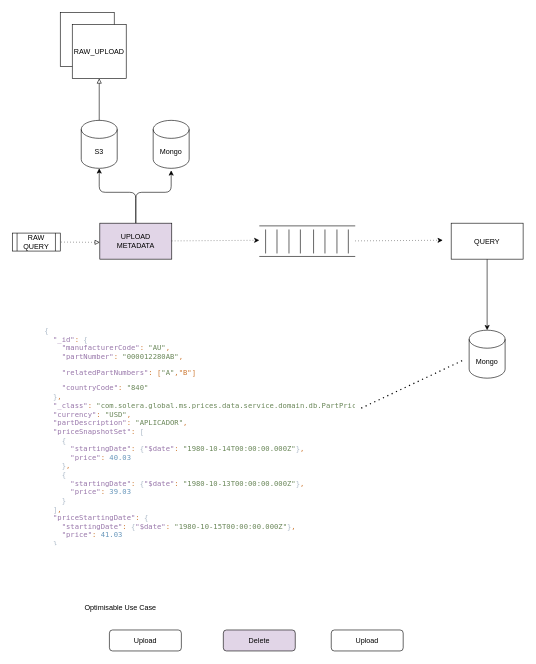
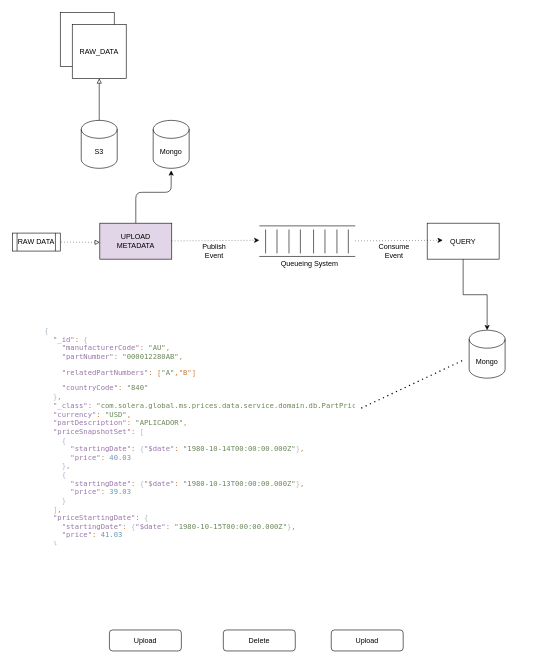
- <mxCell id="32" value="&lt;div&gt;RAW_UPLOAD&lt;/div&gt;" style="whiteSpace=wrap;html=1;aspect=fixed;" vertex="1" parent="30"><mxGeometry x="20" y="20" width="90" height="90" as="geometry" /></mxCell>
+ <mxCell id="32" value="&lt;div&gt;RAW_DATA&lt;/div&gt;" style="whiteSpace=wrap;html=1;aspect=fixed;" vertex="1" parent="30"><mxGeometry x="20" y="20" width="90" height="90" as="geometry" /></mxCell>
- <mxCell id="34" value="" style="endArrow=classic;html=1;fillColor=#00FF80;exitX=0.5;exitY=0;exitDx=0;exitDy=0;entryX=0.5;entryY=1;entryDx=0;entryDy=0;entryPerimeter=0;edgeStyle=orthogonalEdgeStyle;" edge="1" parent="1" source="12" target="8"><mxGeometry width="50" height="50" relative="1" as="geometry"><mxPoint x="735" y="380" as="sourcePoint" /><mxPoint x="785" y="330" as="targetPoint" /><Array as="points"><mxPoint x="226" y="320" /><mxPoint x="165" y="320" /></Array></mxGeometry></mxCell>
- <mxCell id="4" value="QUERY" style="rounded=0;whiteSpace=wrap;html=1;" vertex="1" parent="1"><mxGeometry x="752" y="371.5" width="120" height="60" as="geometry" /></mxCell>
+ <mxCell id="4" value="QUERY" style="rounded=0;whiteSpace=wrap;html=1;" vertex="1" parent="1"><mxGeometry x="712" y="371.5" width="120" height="60" as="geometry" /></mxCell>
- <mxCell id="9" value="RAW QUERY" style="shape=process;whiteSpace=wrap;html=1;backgroundOutline=1;" vertex="1" parent="1"><mxGeometry x="20" y="388" width="80" height="30" as="geometry" /></mxCell>
+ <mxCell id="9" value="RAW DATA" style="shape=process;whiteSpace=wrap;html=1;backgroundOutline=1;" vertex="1" parent="1"><mxGeometry x="20" y="388" width="80" height="30" as="geometry" /></mxCell>
+ <mxCell id="36" value="Publish&lt;br&gt;Event" style="text;html=1;strokeColor=none;fillColor=none;align=center;verticalAlign=middle;whiteSpace=wrap;rounded=0;" vertex="1" parent="1"><mxGeometry x="332" y="404" width="50" height="27.5" as="geometry" /></mxCell>
+ <mxCell id="38" value="Consume&lt;br&gt;Event" style="text;html=1;strokeColor=none;fillColor=none;align=center;verticalAlign=middle;whiteSpace=wrap;rounded=0;" vertex="1" parent="1"><mxGeometry x="622" y="404" width="70" height="27.5" as="geometry" /></mxCell>
+ <mxCell id="29" value="Queueing System" style="text;html=1;strokeColor=none;fillColor=none;align=center;verticalAlign=middle;whiteSpace=wrap;rounded=0;" vertex="1" parent="17"><mxGeometry x="24" y="53" width="120" height="20" as="geometry" /></mxCell>
- <mxCell id="40" value="Optimisable Use Case" style="text;strokeColor=none;fillColor=none;align=left;verticalAlign=top;spacingLeft=4;spacingRight=4;overflow=hidden;rotatable=0;points=[[0,0.5],[1,0.5]];portConstraint=eastwest;" vertex="1" parent="1"><mxGeometry x="135" y="1000" width="153" height="26" as="geometry" /></mxCell>
- <mxCell id="16" value="Delete" style="rounded=1;whiteSpace=wrap;html=1;fillColor=#e1d5e7;" vertex="1" parent="1"><mxGeometry x="372" y="1050" width="120" height="35" as="geometry" /></mxCell>
+ <mxCell id="16" value="Delete" style="rounded=1;whiteSpace=wrap;html=1;" vertex="1" parent="1"><mxGeometry x="372" y="1050" width="120" height="35" as="geometry" /></mxCell>
